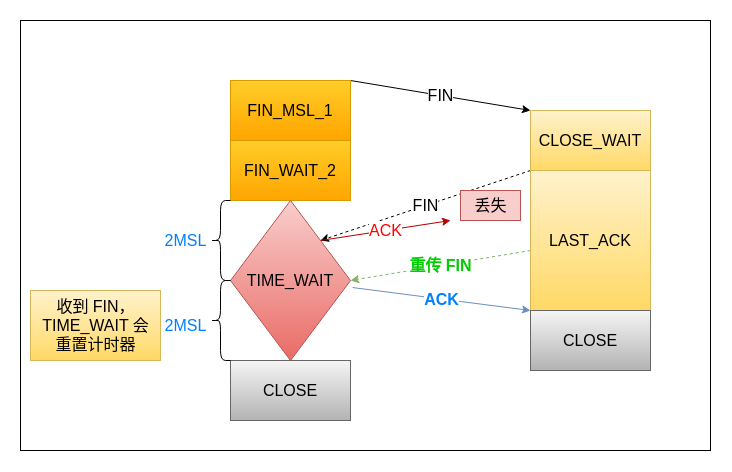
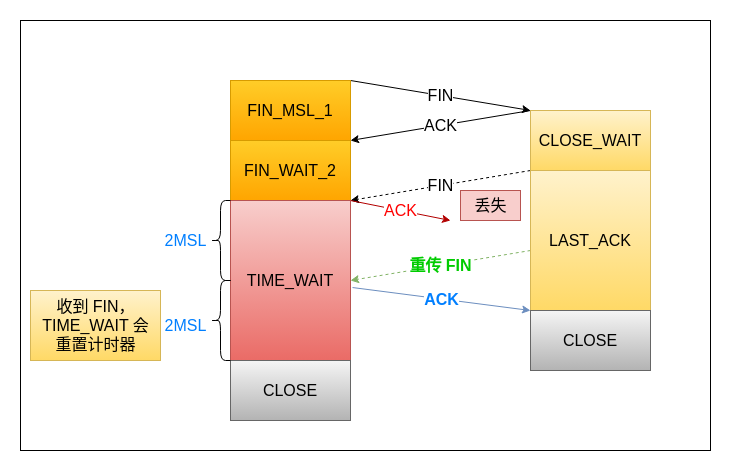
+ <mxCell id="6" value="ACK" style="edgeStyle=none;rounded=0;orthogonalLoop=1;jettySize=auto;html=1;entryX=1;entryY=0;entryDx=0;entryDy=0;exitX=0;exitY=0;exitDx=0;exitDy=0;fontSize=16;" edge="1" parent="1" source="8" target="5"><mxGeometry relative="1" as="geometry" /></mxCell>
- <mxCell id="14" value="TIME_WAIT" style="rhombus;whiteSpace=wrap;html=1;fontSize=16;fillColor=#f8cecc;gradientColor=#ea6b66;strokeColor=#b85450;" vertex="1" parent="1"><mxGeometry x="230" y="200" width="120" height="160" as="geometry" /></mxCell>
+ <mxCell id="14" value="TIME_WAIT" style="rounded=0;whiteSpace=wrap;html=1;fontSize=16;fillColor=#f8cecc;gradientColor=#ea6b66;strokeColor=#b85450;" vertex="1" parent="1"><mxGeometry x="230" y="200" width="120" height="160" as="geometry" /></mxCell>
